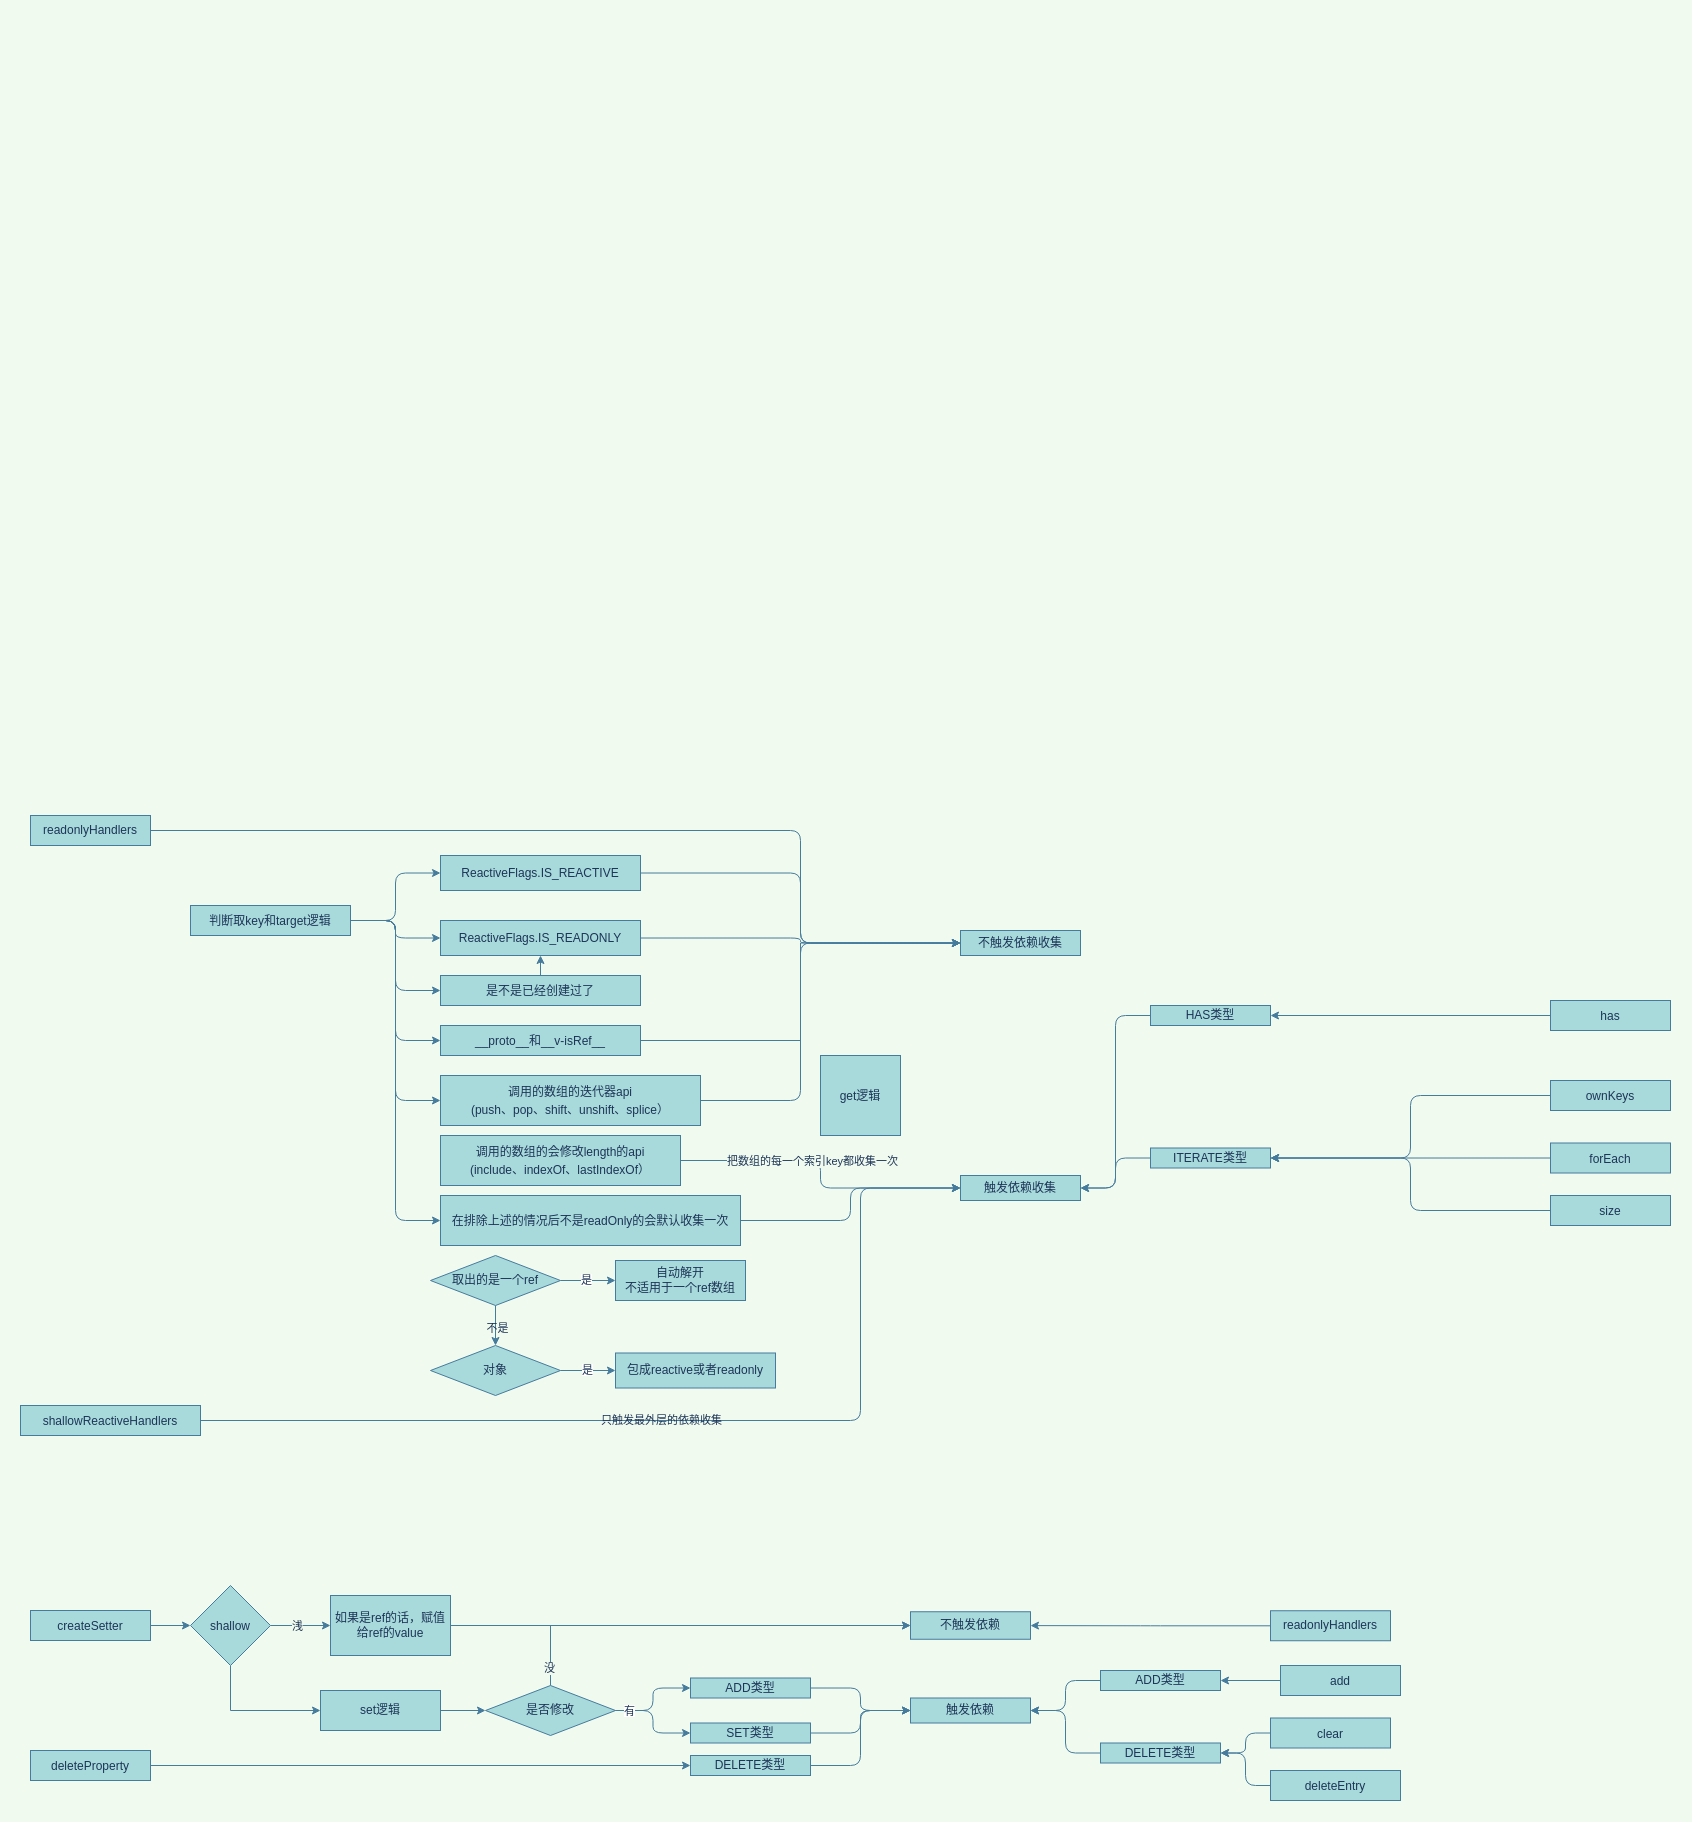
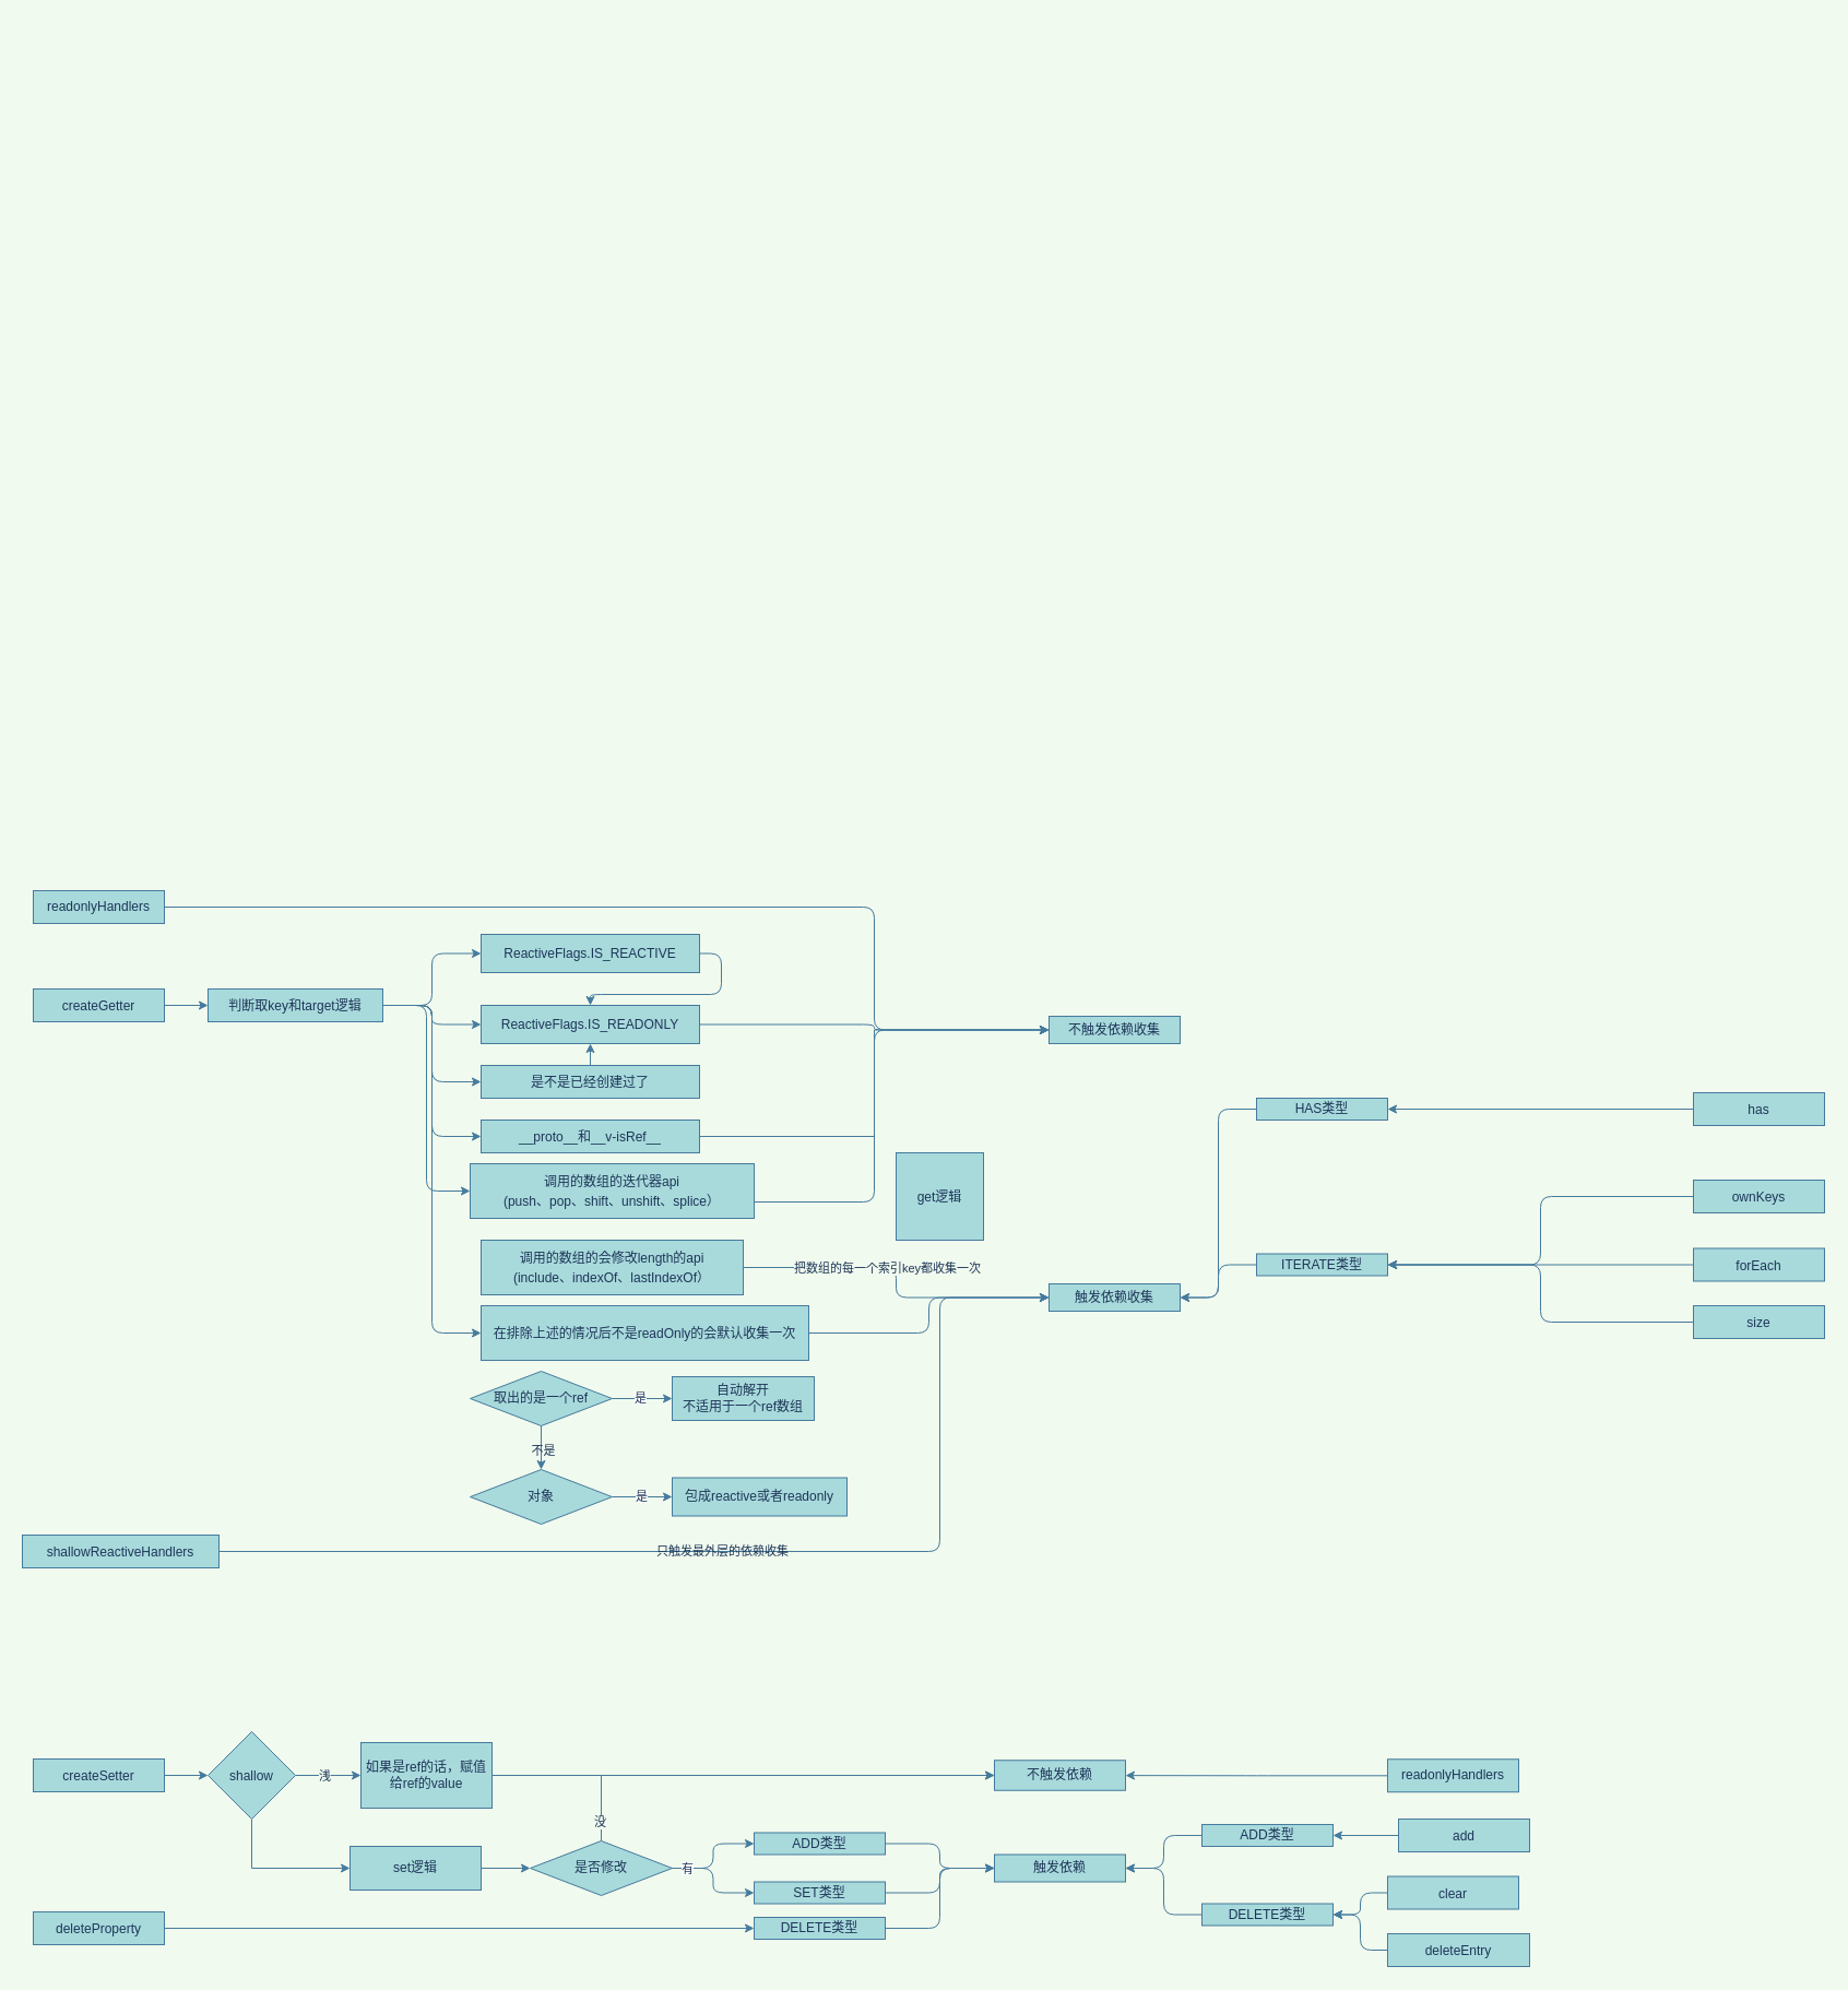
- <mxCell id="21" style="edgeStyle=orthogonalEdgeStyle;curved=0;rounded=1;sketch=0;orthogonalLoop=1;jettySize=auto;html=1;exitX=1;exitY=0.5;exitDx=0;exitDy=0;entryX=0;entryY=0.5;entryDx=0;entryDy=0;strokeColor=#457B9D;fillColor=#A8DADC;fontColor=#1D3557;labelBackgroundColor=#F1FAEE;" parent="1" source="22" target="20" edge="1"><mxGeometry relative="1" as="geometry" /></mxCell>
+ <mxCell id="21" style="edgeStyle=orthogonalEdgeStyle;curved=0;rounded=1;sketch=0;orthogonalLoop=1;jettySize=auto;html=1;exitX=1;exitY=0.5;exitDx=0;exitDy=0;strokeColor=#457B9D;fillColor=#A8DADC;fontColor=#1D3557;labelBackgroundColor=#F1FAEE;" parent="1" source="22" target="24" edge="1"><mxGeometry relative="1" as="geometry" /></mxCell>
+ <mxCell id="5" value="&lt;div style=&quot;line-height: 18px&quot;&gt;createGetter&lt;/div&gt;" style="rounded=0;whiteSpace=wrap;html=1;sketch=0;strokeColor=#457B9D;fillColor=#A8DADC;fontColor=#1D3557;" parent="1" vertex="1"><mxGeometry x="30" y="905" width="120" height="30" as="geometry" /></mxCell>
+ <mxCell id="4" value="" style="edgeStyle=orthogonalEdgeStyle;curved=0;rounded=1;sketch=0;orthogonalLoop=1;jettySize=auto;html=1;strokeColor=#457B9D;fillColor=#A8DADC;fontColor=#1D3557;labelBackgroundColor=#F1FAEE;" parent="1" source="5" target="19" edge="1"><mxGeometry relative="1" as="geometry" /></mxCell>
- <mxCell id="30" value="&lt;div style=&quot;line-height: 18px&quot;&gt;调用的数组的迭代器api&lt;/div&gt;&lt;div style=&quot;line-height: 18px&quot;&gt;(push、pop、shift、unshift、splice）&lt;/div&gt;" style="rounded=0;whiteSpace=wrap;html=1;sketch=0;strokeColor=#457B9D;fillColor=#A8DADC;fontColor=#1D3557;labelBackgroundColor=none;" parent="1" vertex="1"><mxGeometry x="440" y="1075" width="260" height="50" as="geometry" /></mxCell>
+ <mxCell id="30" value="&lt;div style=&quot;line-height: 18px&quot;&gt;调用的数组的迭代器api&lt;/div&gt;&lt;div style=&quot;line-height: 18px&quot;&gt;(push、pop、shift、unshift、splice）&lt;/div&gt;" style="rounded=0;whiteSpace=wrap;html=1;sketch=0;strokeColor=#457B9D;fillColor=#A8DADC;fontColor=#1D3557;labelBackgroundColor=none;" parent="1" vertex="1"><mxGeometry x="430" y="1065" width="260" height="50" as="geometry" /></mxCell>
